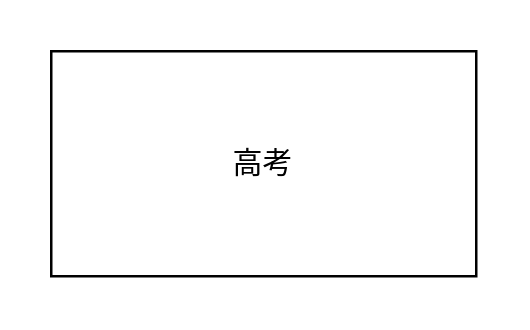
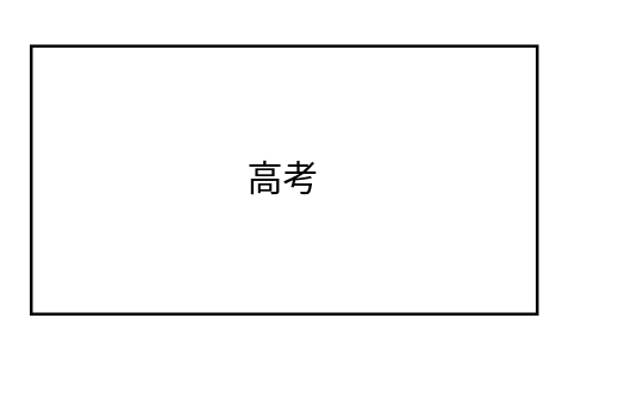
- <mxCell id="2" value="高考" style="rounded=0;whiteSpace=wrap;html=1;" vertex="1" parent="1"><mxGeometry x="20" y="20" width="170" height="90" as="geometry" /></mxCell>
+ <mxCell id="2" value="高考" style="rounded=0;whiteSpace=wrap;html=1;" vertex="1" parent="1"><mxGeometry x="10" y="15" width="170" height="90" as="geometry" /></mxCell>
